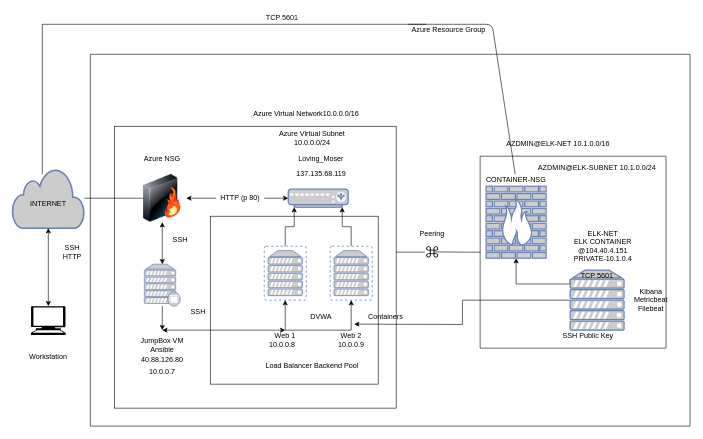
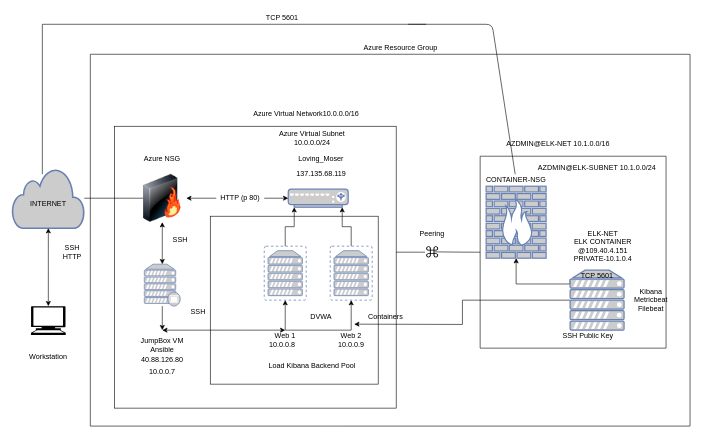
- <mxCell id="2" value="&lt;div&gt;Azure Resource Group&lt;/div&gt;" style="text;html=1;strokeColor=none;fillColor=none;align=center;verticalAlign=middle;whiteSpace=wrap;rounded=0;" parent="1" vertex="1"><mxGeometry x="675" y="40" width="145" height="20" as="geometry" /></mxCell>
+ <mxCell id="2" value="&lt;div&gt;Azure Resource Group&lt;/div&gt;" style="text;html=1;strokeColor=none;fillColor=none;align=center;verticalAlign=middle;whiteSpace=wrap;rounded=0;" parent="1" vertex="1"><mxGeometry x="595" y="70" width="145" height="20" as="geometry" /></mxCell>
- <mxCell id="49" value="&lt;div&gt;ELK-NET&lt;/div&gt;&lt;div&gt;ELK CONTAINER&lt;br&gt;&lt;/div&gt;&lt;div&gt;@104.40.4.151&lt;/div&gt;&lt;div&gt;PRIVATE-10.1.0.4&lt;br&gt;&lt;/div&gt;" style="text;html=1;strokeColor=none;fillColor=none;align=center;verticalAlign=middle;whiteSpace=wrap;rounded=0;" vertex="1" parent="1"><mxGeometry x="930" y="380" width="150" height="60" as="geometry" /></mxCell>
+ <mxCell id="49" value="&lt;div&gt;ELK-NET&lt;/div&gt;&lt;div&gt;ELK CONTAINER&lt;br&gt;&lt;/div&gt;&lt;div&gt;@109.40.4.151&lt;/div&gt;&lt;div&gt;PRIVATE-10.1.0.4&lt;br&gt;&lt;/div&gt;" style="text;html=1;strokeColor=none;fillColor=none;align=center;verticalAlign=middle;whiteSpace=wrap;rounded=0;" vertex="1" parent="1"><mxGeometry x="930" y="380" width="150" height="60" as="geometry" /></mxCell>
- <mxCell id="27" value="Load Balancer Backend Pool" style="text;html=1;strokeColor=none;fillColor=none;align=center;verticalAlign=middle;whiteSpace=wrap;rounded=0;" parent="1" vertex="1"><mxGeometry x="430" y="600" width="180" height="20" as="geometry" /></mxCell>
+ <mxCell id="27" value="Load Kibana Backend Pool" style="text;html=1;strokeColor=none;fillColor=none;align=center;verticalAlign=middle;whiteSpace=wrap;rounded=0;" parent="1" vertex="1"><mxGeometry x="430" y="600" width="180" height="20" as="geometry" /></mxCell>
